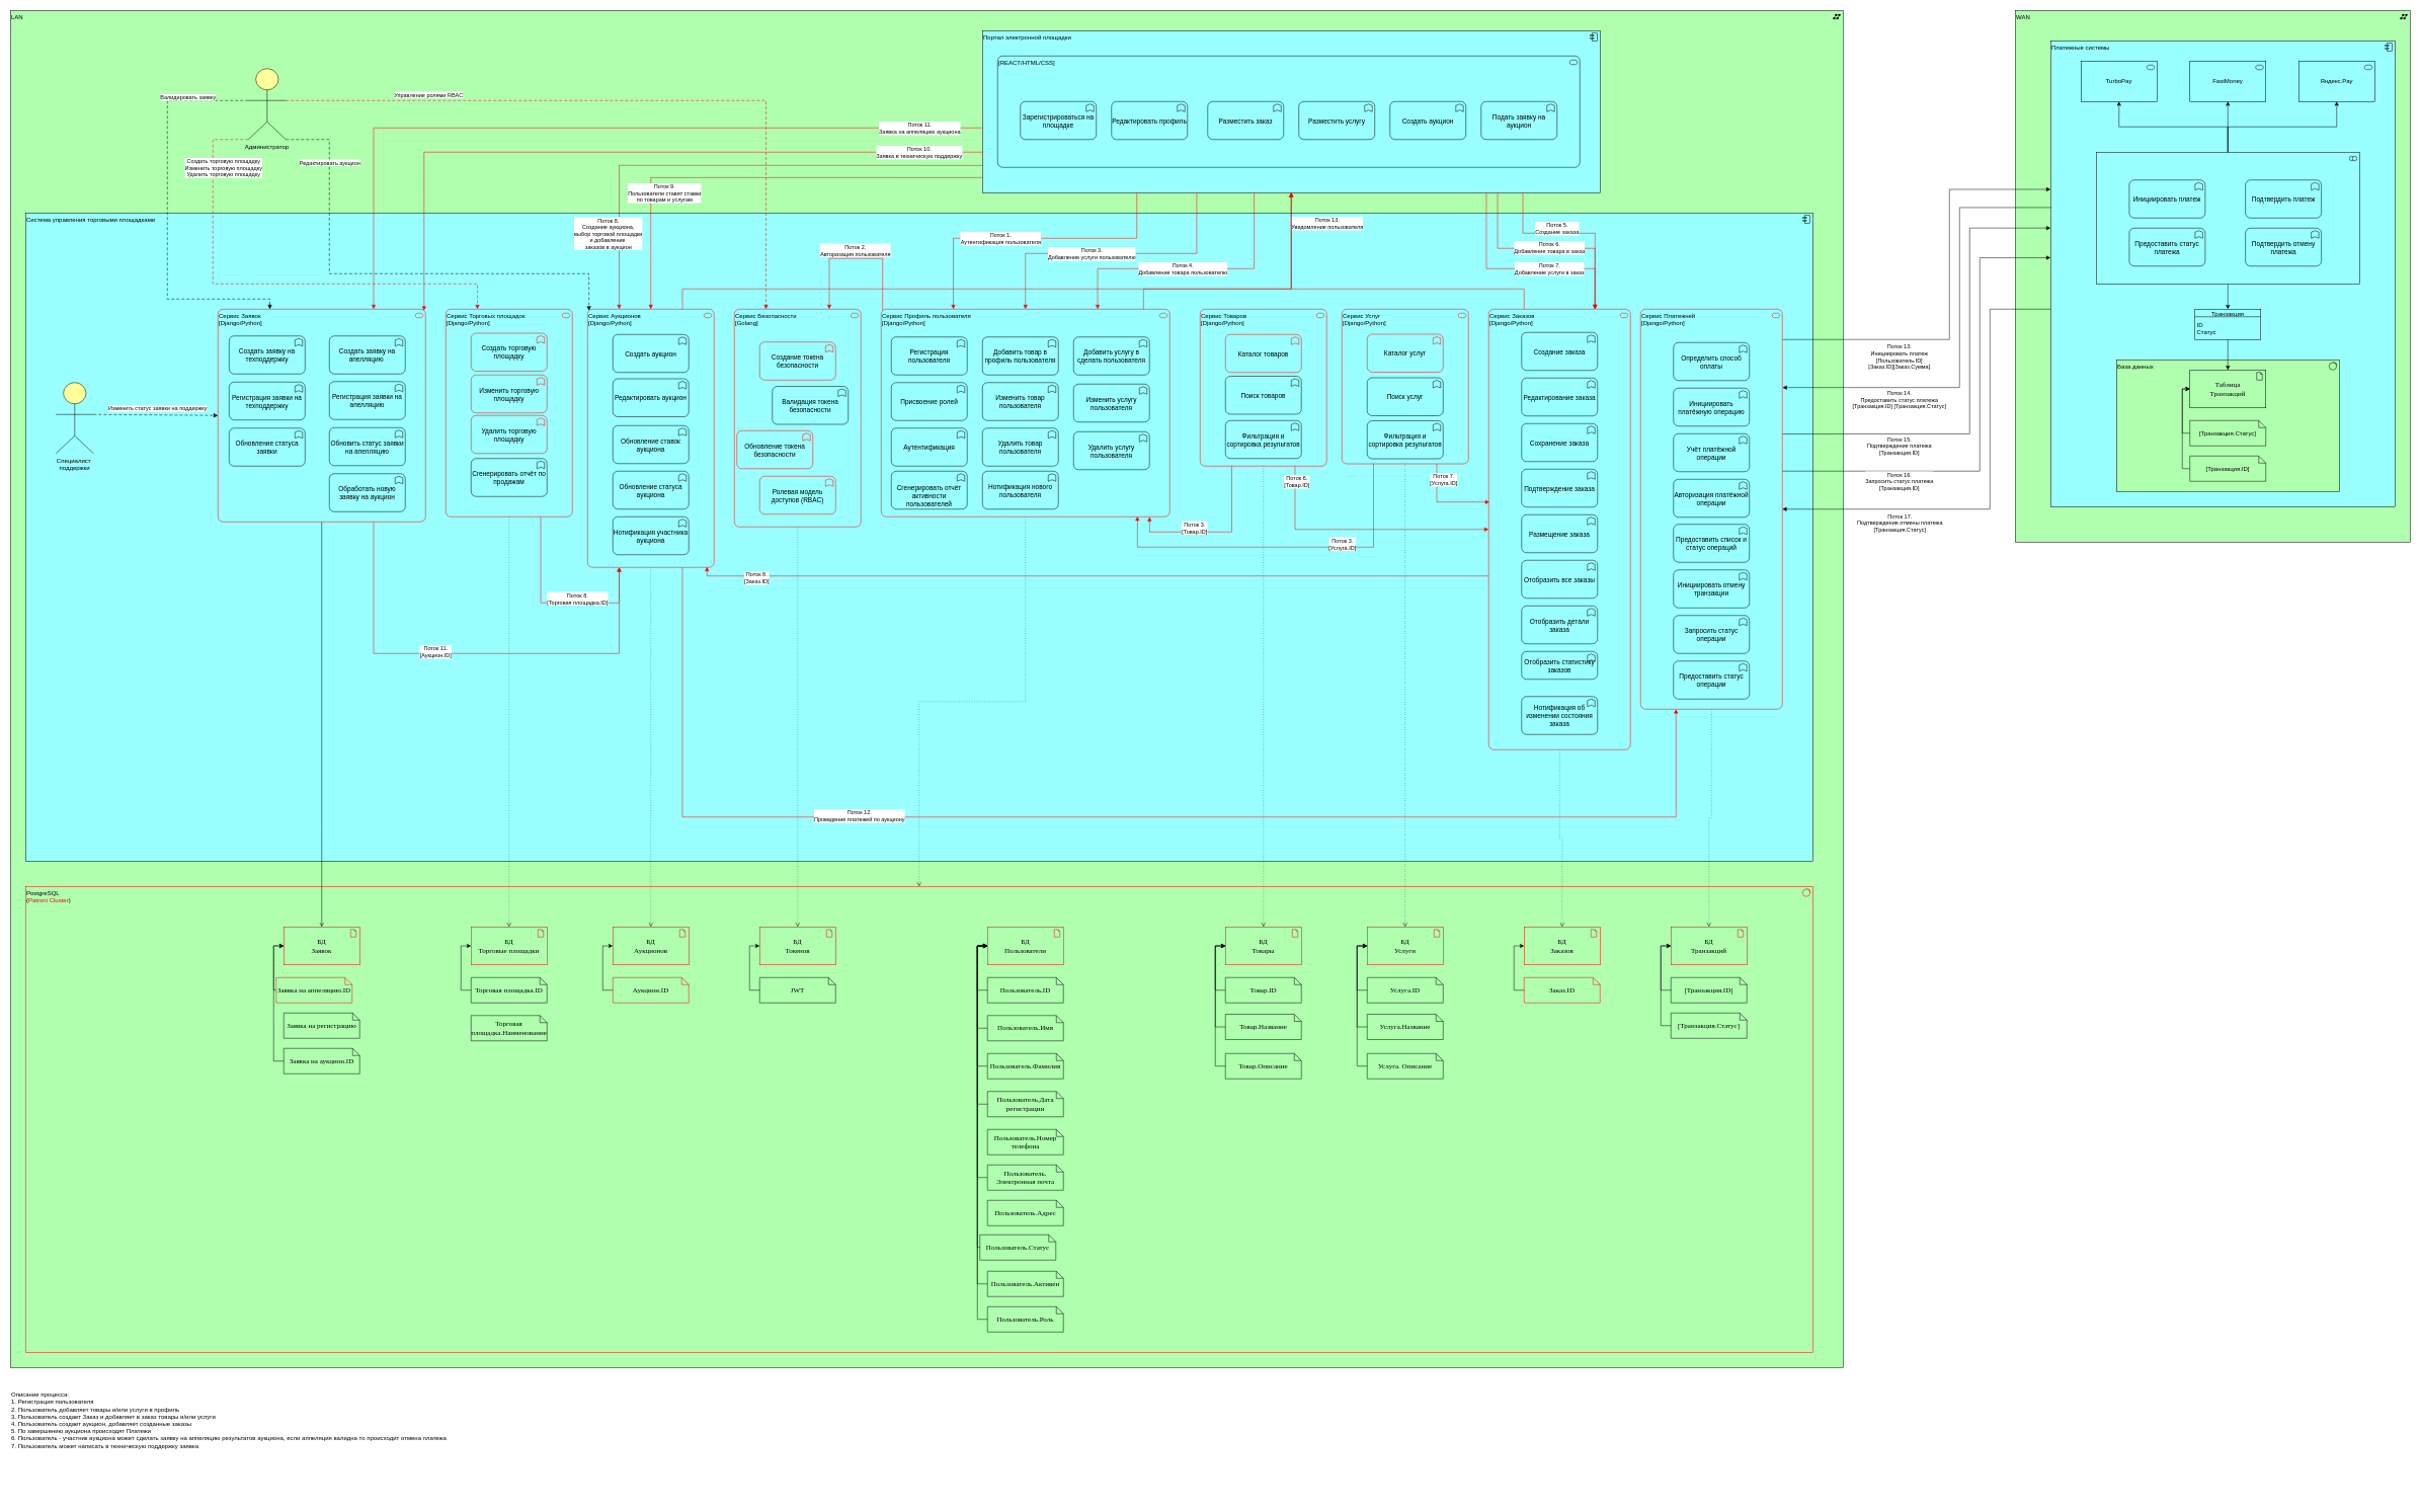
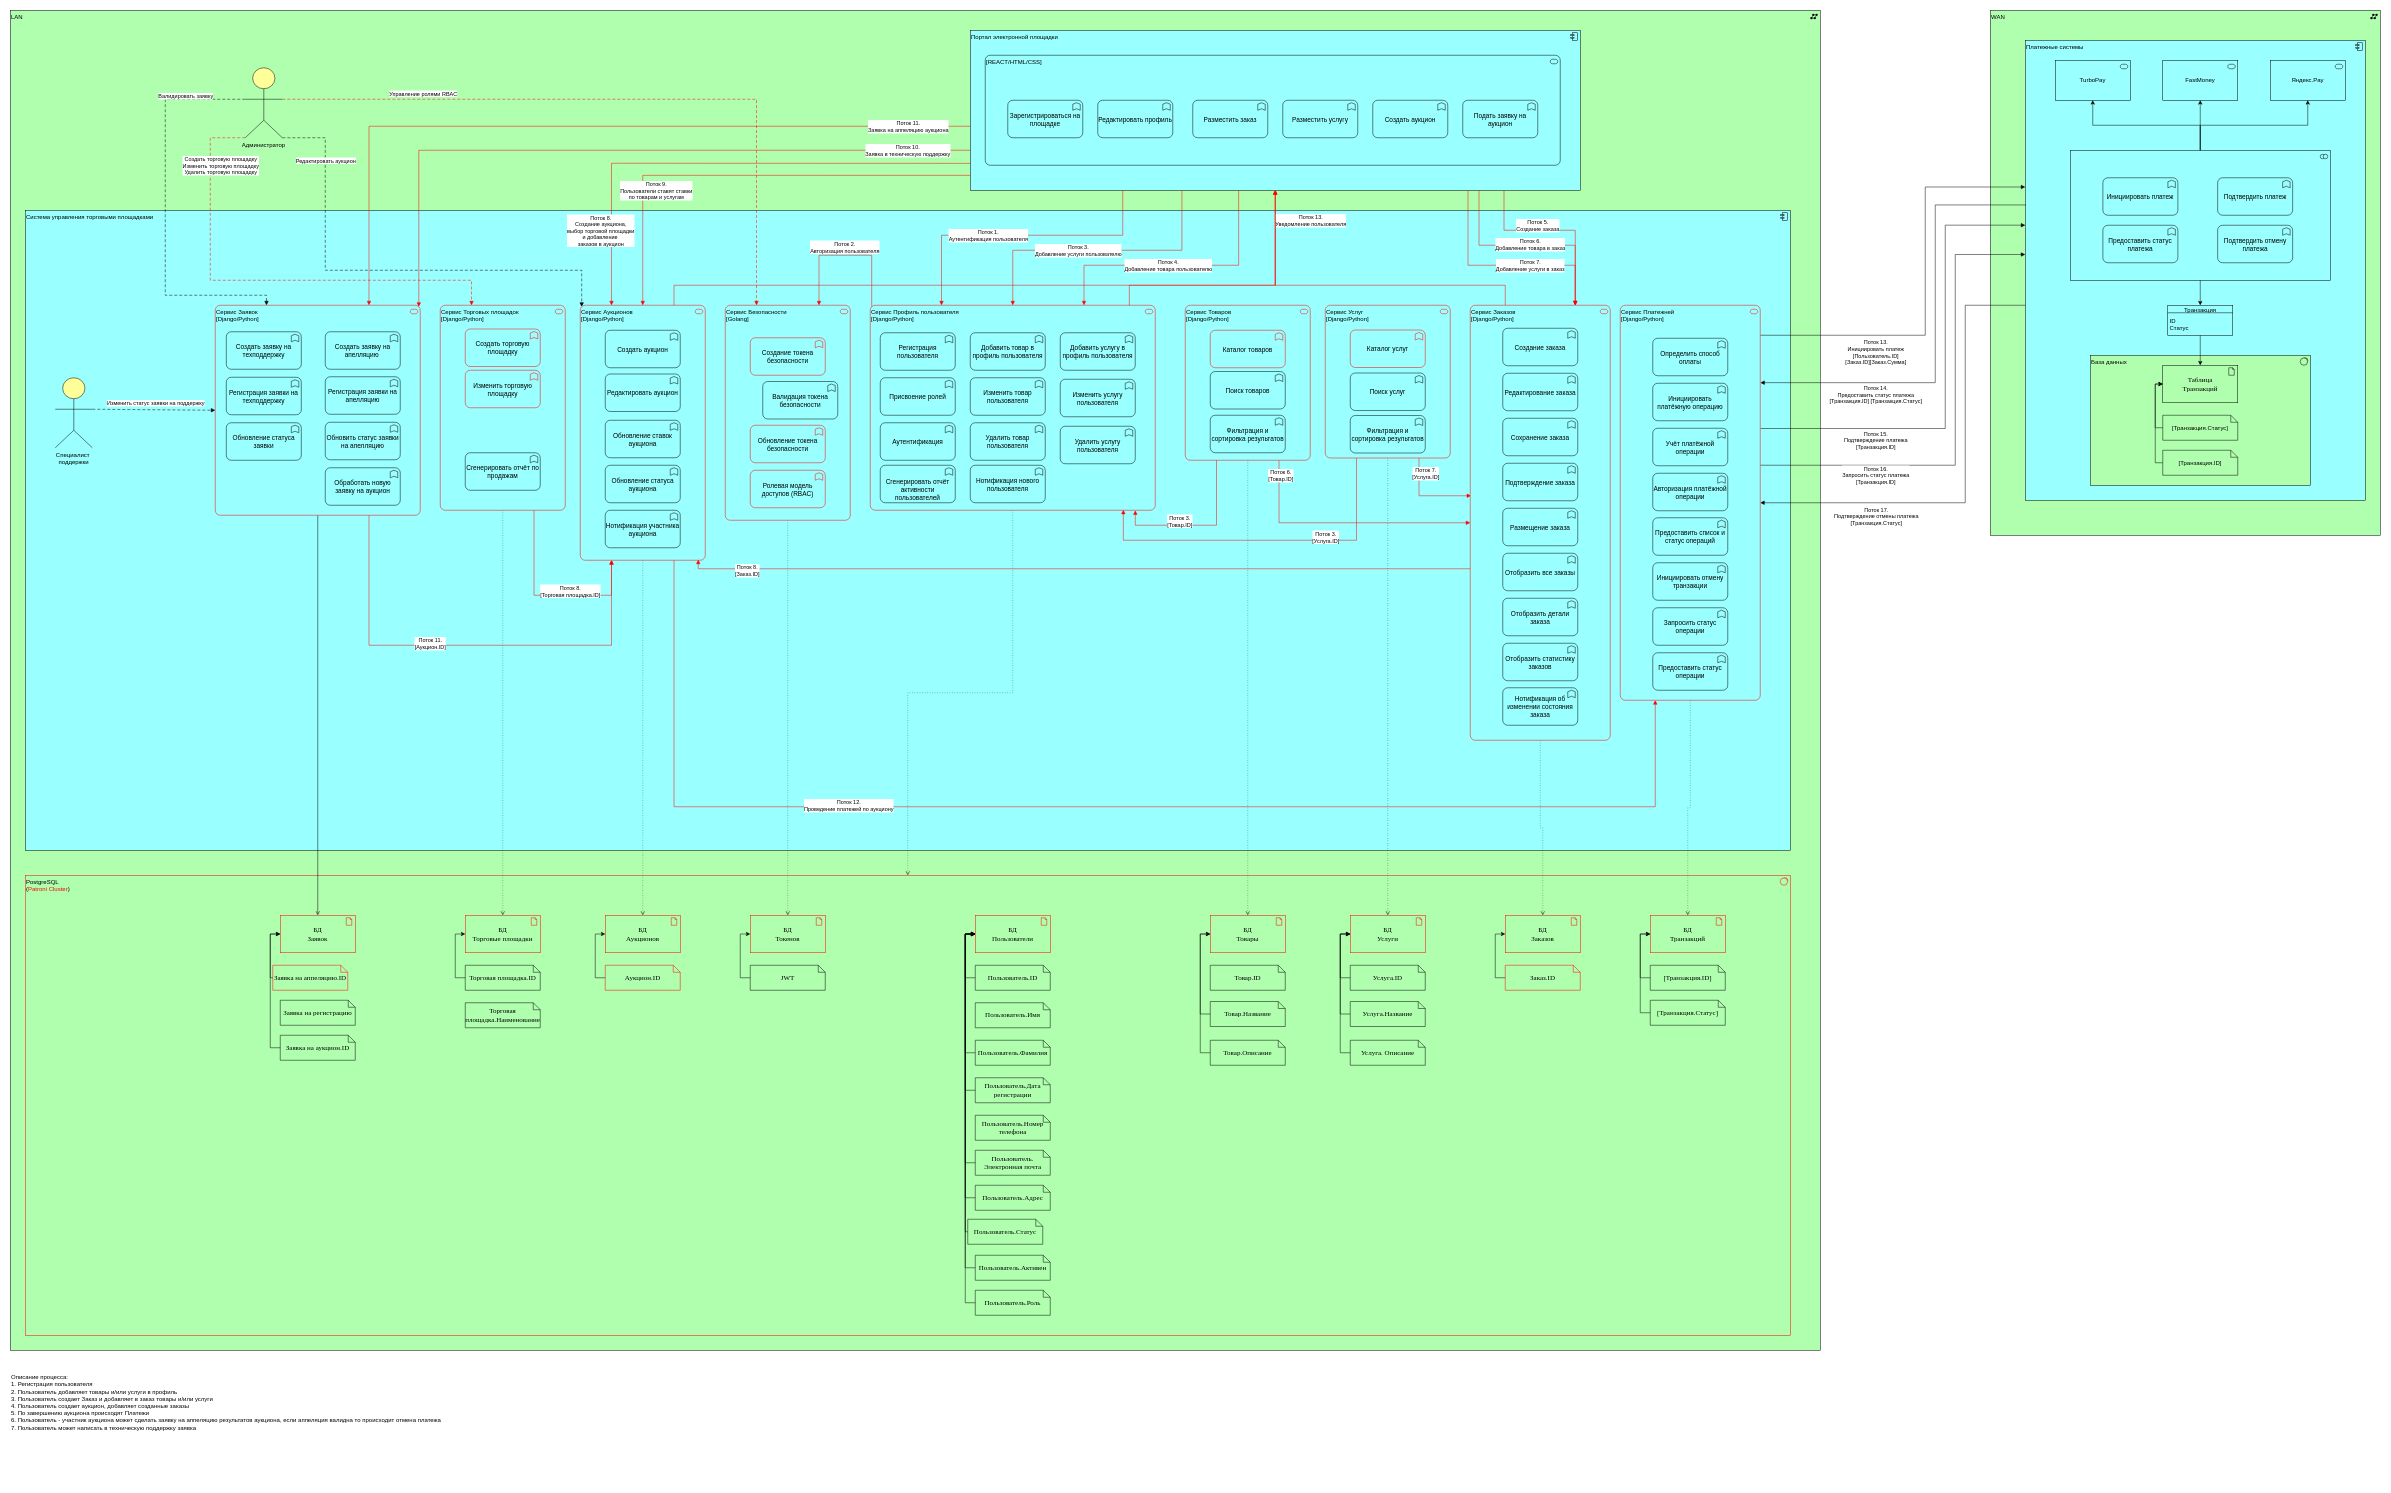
- <mxCell id="174" value="&lt;span style=&quot;font-size: 13px;&quot;&gt;Добавить услугу в сделать пользователя&lt;/span&gt;" style="html=1;outlineConnect=0;whiteSpace=wrap;fillColor=#99ffff;shape=mxgraph.archimate3.application;appType=func;archiType=rounded;fontColor=default;labelBackgroundColor=none;strokeColor=default;align=center;verticalAlign=middle;fontFamily=Helvetica;fontSize=12;" vertex="1" parent="166"><mxGeometry x="380" y="55" width="150" height="75" as="geometry" /></mxCell>
+ <mxCell id="174" value="&lt;span style=&quot;font-size: 13px;&quot;&gt;Добавить услугу в профиль пользователя&lt;/span&gt;" style="html=1;outlineConnect=0;whiteSpace=wrap;fillColor=#99ffff;shape=mxgraph.archimate3.application;appType=func;archiType=rounded;fontColor=default;labelBackgroundColor=none;strokeColor=default;align=center;verticalAlign=middle;fontFamily=Helvetica;fontSize=12;" vertex="1" parent="166"><mxGeometry x="380" y="55" width="150" height="75" as="geometry" /></mxCell>
- <mxCell id="187" value="&lt;span style=&quot;font-size: 13px;&quot;&gt;Удалить торговую площадку&lt;/span&gt;" style="html=1;outlineConnect=0;whiteSpace=wrap;fillColor=#99ffff;shape=mxgraph.archimate3.application;appType=func;archiType=rounded;fontColor=default;labelBackgroundColor=none;strokeColor=#FF0000;align=center;verticalAlign=middle;fontFamily=Helvetica;fontSize=12;" vertex="1" parent="183"><mxGeometry x="50" y="210" width="150" height="75" as="geometry" /></mxCell>
- <mxCell id="138" value="&lt;span style=&quot;font-size: 13px;&quot;&gt;Обновление токена безопасности&lt;/span&gt;" style="html=1;outlineConnect=0;whiteSpace=wrap;fillColor=#99ffff;shape=mxgraph.archimate3.application;appType=func;archiType=rounded;strokeColor=#FF0000;" vertex="1" parent="135"><mxGeometry x="5" y="240" width="150" height="75" as="geometry" /></mxCell>
+ <mxCell id="138" value="&lt;span style=&quot;font-size: 13px;&quot;&gt;Обновление токена безопасности&lt;/span&gt;" style="html=1;outlineConnect=0;whiteSpace=wrap;fillColor=#99ffff;shape=mxgraph.archimate3.application;appType=func;archiType=rounded;strokeColor=#FF0000;" vertex="1" parent="135"><mxGeometry x="50" y="240" width="150" height="75" as="geometry" /></mxCell>
- <mxCell id="210" value="&lt;span style=&quot;font-size: 13px;&quot;&gt;Отобразить статистику заказов&lt;/span&gt;" style="html=1;outlineConnect=0;whiteSpace=wrap;fillColor=#99ffff;shape=mxgraph.archimate3.application;appType=func;archiType=rounded;fontColor=default;labelBackgroundColor=none;strokeColor=default;align=center;verticalAlign=middle;fontFamily=Helvetica;fontSize=12;" vertex="1" parent="201"><mxGeometry x="65" y="676" width="150" height="55" as="geometry" /></mxCell>
+ <mxCell id="210" value="&lt;span style=&quot;font-size: 13px;&quot;&gt;Отобразить статистику заказов&lt;/span&gt;" style="html=1;outlineConnect=0;whiteSpace=wrap;fillColor=#99ffff;shape=mxgraph.archimate3.application;appType=func;archiType=rounded;fontColor=default;labelBackgroundColor=none;strokeColor=default;align=center;verticalAlign=middle;fontFamily=Helvetica;fontSize=12;" vertex="1" parent="201"><mxGeometry x="65" y="676" width="150" height="75" as="geometry" /></mxCell>
- <mxCell id="74" style="edgeStyle=elbowEdgeStyle;rounded=0;orthogonalLoop=1;jettySize=auto;html=1;entryX=0;entryY=0.5;entryDx=0;entryDy=0;entryPerimeter=0;exitX=0;exitY=0.5;exitDx=0;exitDy=0;exitPerimeter=0;" edge="1" parent="69" source="70" target="73"><mxGeometry relative="1" as="geometry"><mxPoint x="-50" y="130.5" as="sourcePoint" /><mxPoint x="-50" y="30.5" as="targetPoint" /><Array as="points"><mxPoint y="90" /></Array></mxGeometry></mxCell>
- <mxCell id="96" style="edgeStyle=elbowEdgeStyle;rounded=0;orthogonalLoop=1;jettySize=auto;html=1;entryX=0;entryY=0.5;entryDx=0;entryDy=0;entryPerimeter=0;exitX=0;exitY=0.5;exitDx=0;exitDy=0;exitPerimeter=0;" edge="1" parent="84" source="91" target="95"><mxGeometry relative="1" as="geometry"><Array as="points"><mxPoint y="185" /></Array></mxGeometry></mxCell>
+ <mxCell id="101" style="edgeStyle=elbowEdgeStyle;rounded=0;orthogonalLoop=1;jettySize=auto;html=1;entryX=0;entryY=0.5;entryDx=0;entryDy=0;entryPerimeter=0;exitX=0;exitY=0.5;exitDx=0;exitDy=0;exitPerimeter=0;" edge="1" parent="84" source="89" target="95"><mxGeometry relative="1" as="geometry"><mxPoint x="-23" y="735.5" as="sourcePoint" /><mxPoint x="-23" y="135.5" as="targetPoint" /><Array as="points"><mxPoint y="390" /></Array></mxGeometry></mxCell>
